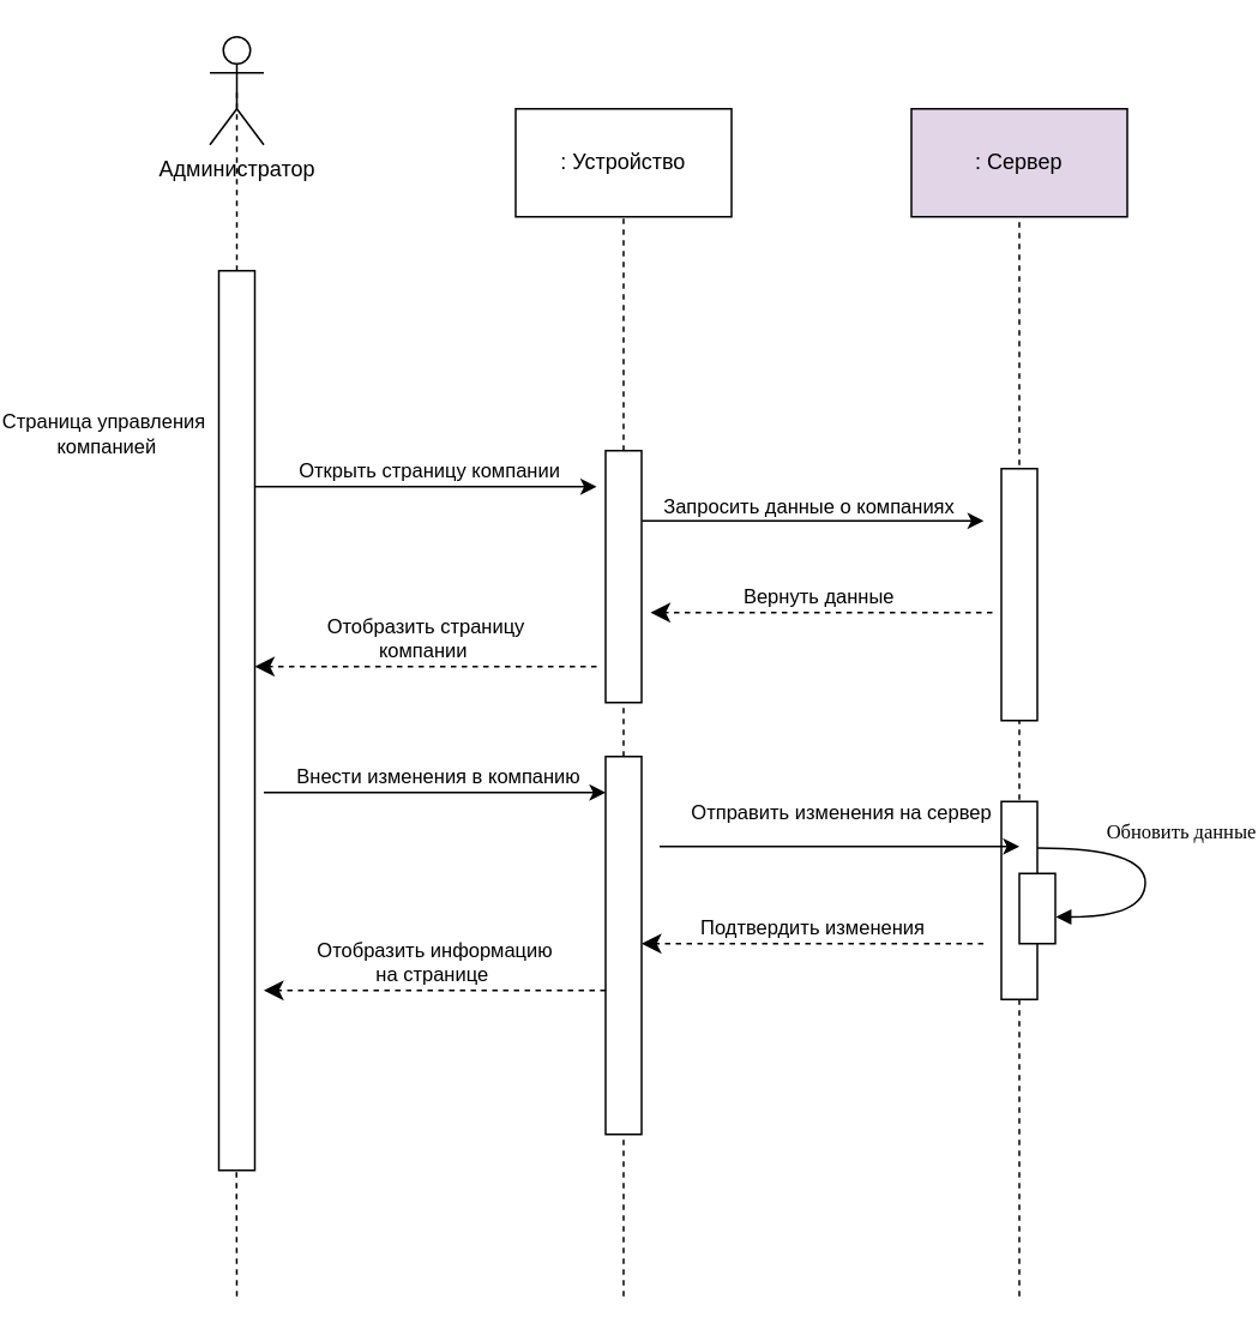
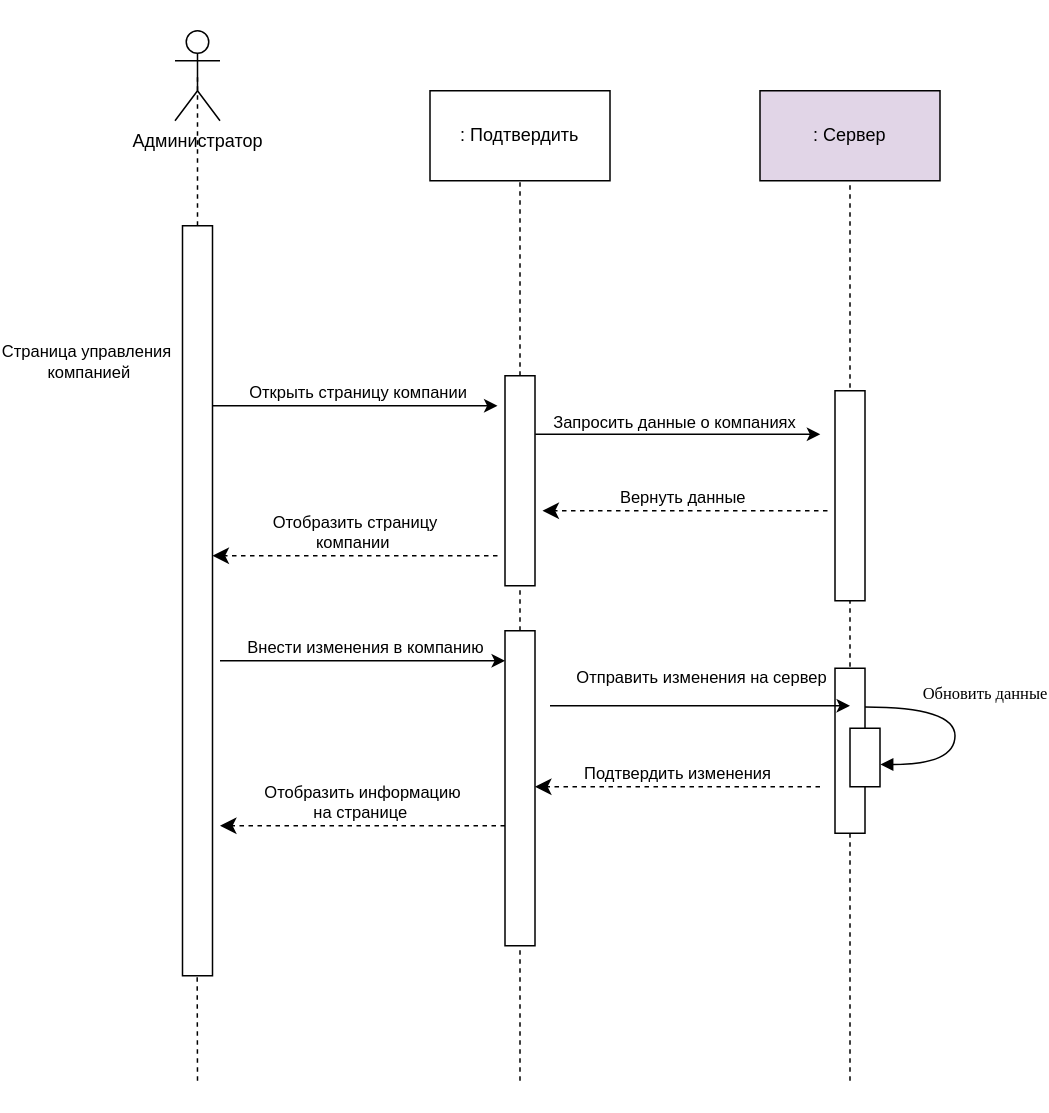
- <mxCell id="6" value=": Устройство" style="rounded=0;whiteSpace=wrap;html=1;" parent="1" vertex="1"><mxGeometry x="250" y="60" width="120" height="60" as="geometry" /></mxCell>
+ <mxCell id="6" value=": Подтвердить" style="rounded=0;whiteSpace=wrap;html=1;" parent="1" vertex="1"><mxGeometry x="250" y="60" width="120" height="60" as="geometry" /></mxCell>
